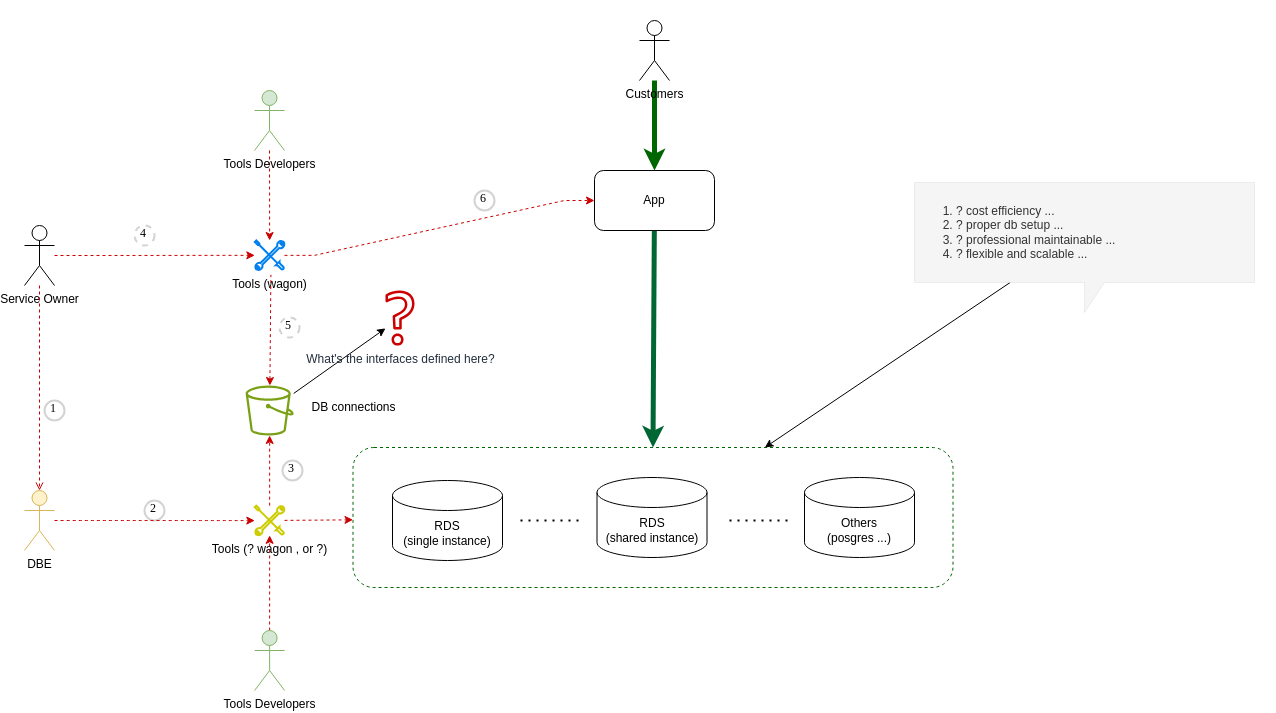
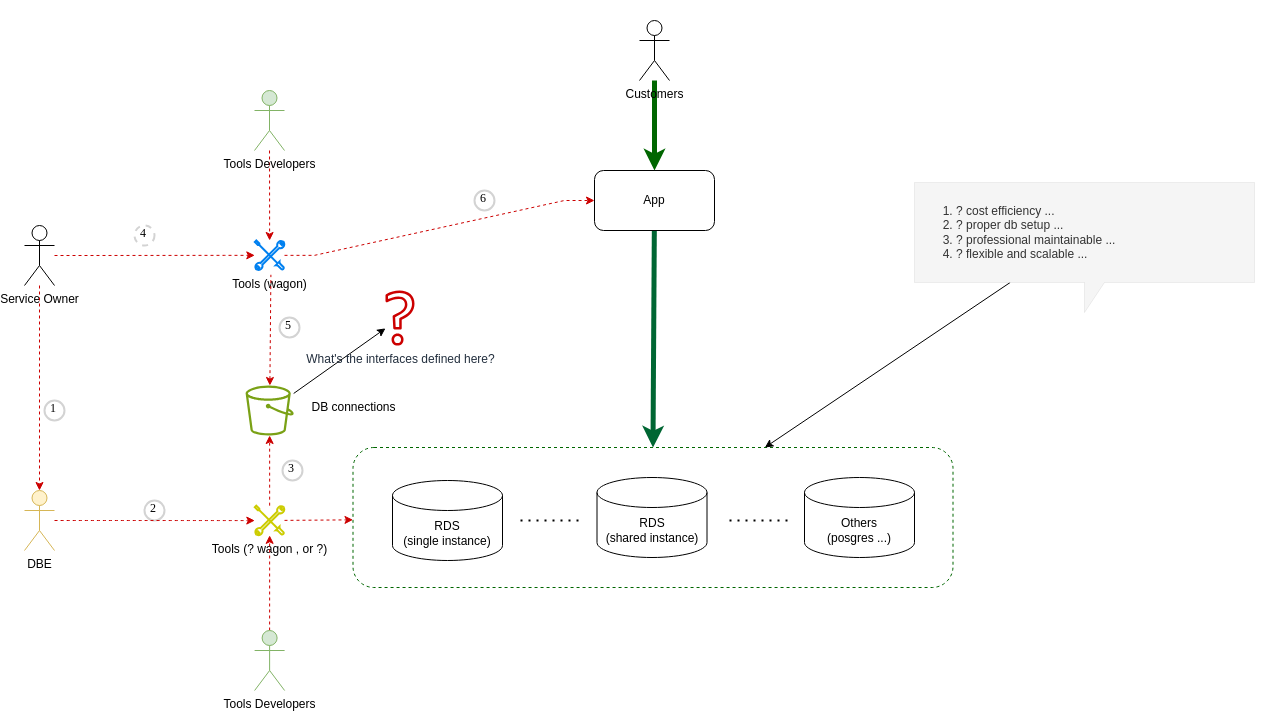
- <mxCell id="31" value="5" style="ellipse;whiteSpace=wrap;html=1;aspect=fixed;strokeWidth=2;fontFamily=Tahoma;spacingBottom=4;spacingRight=2;strokeColor=#d3d3d3;dashed=1;" parent="1" vertex="1"><mxGeometry x="275" y="317" width="20" height="20" as="geometry" /></mxCell>
+ <mxCell id="31" value="5" style="ellipse;whiteSpace=wrap;html=1;aspect=fixed;strokeWidth=2;fontFamily=Tahoma;spacingBottom=4;spacingRight=2;strokeColor=#d3d3d3;" parent="1" vertex="1"><mxGeometry x="275" y="317" width="20" height="20" as="geometry" /></mxCell>
- <mxCell id="30" style="edgeStyle=none;rounded=0;orthogonalLoop=1;jettySize=auto;html=1;entryX=0.5;entryY=0;entryDx=0;entryDy=0;entryPerimeter=0;dashed=1;strokeColor=#CC0000;endArrow=open;" parent="1" source="11" target="26" edge="1"><mxGeometry relative="1" as="geometry" /></mxCell>
+ <mxCell id="30" style="edgeStyle=none;rounded=0;orthogonalLoop=1;jettySize=auto;html=1;entryX=0.5;entryY=0;entryDx=0;entryDy=0;entryPerimeter=0;dashed=1;strokeColor=#CC0000;" parent="1" source="11" target="26" edge="1"><mxGeometry relative="1" as="geometry" /></mxCell>
